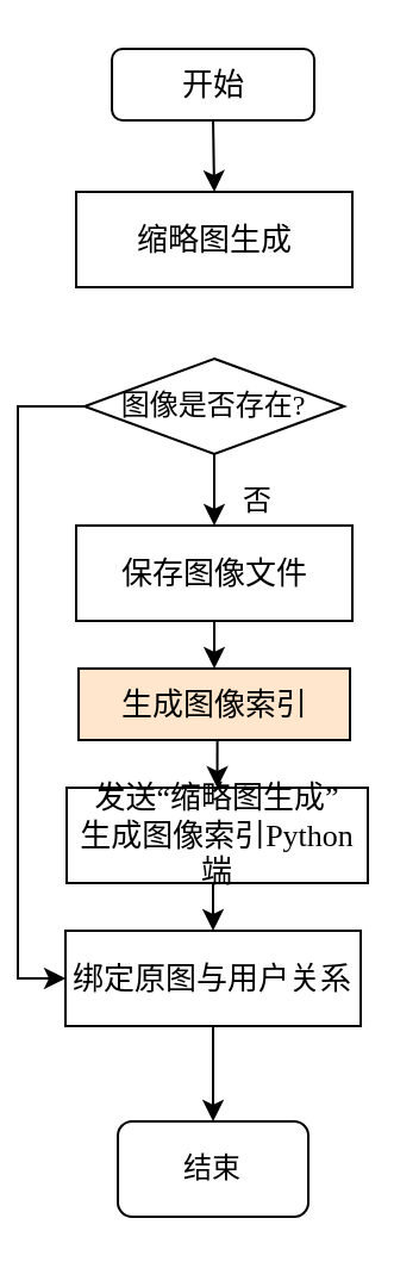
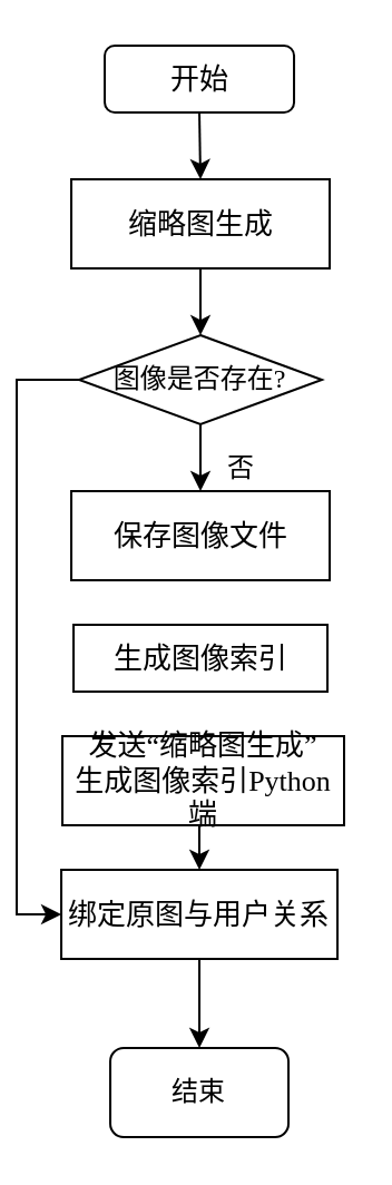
+ <mxCell id="4" value="" style="edgeStyle=orthogonalEdgeStyle;rounded=0;orthogonalLoop=1;jettySize=auto;html=1;fontFamily=宋体;" edge="1" parent="1" source="5" target="10"><mxGeometry relative="1" as="geometry" /></mxCell>
- <mxCell id="6" style="edgeStyle=orthogonalEdgeStyle;rounded=0;orthogonalLoop=1;jettySize=auto;html=1;exitX=0.5;exitY=1;exitDx=0;exitDy=0;entryX=0.5;entryY=0;entryDx=0;entryDy=0;fontFamily=宋体;" edge="1" parent="1" source="7" target="12"><mxGeometry relative="1" as="geometry" /></mxCell>
- <mxCell id="12" value="生成图像索引" style="rounded=0;whiteSpace=wrap;html=1;fontFamily=宋体;fontSize=13;fillColor=#ffe6cc;" vertex="1" parent="1"><mxGeometry x="25.52" y="280" width="114" height="30" as="geometry" /></mxCell>
+ <mxCell id="12" value="生成图像索引" style="rounded=0;whiteSpace=wrap;html=1;fontFamily=宋体;fontSize=13;" vertex="1" parent="1"><mxGeometry x="25.52" y="280" width="114" height="30" as="geometry" /></mxCell>
- <mxCell id="11" style="edgeStyle=orthogonalEdgeStyle;rounded=0;orthogonalLoop=1;jettySize=auto;html=1;exitX=0.5;exitY=1;exitDx=0;exitDy=0;entryX=0.5;entryY=0;entryDx=0;entryDy=0;fontFamily=宋体;" edge="1" parent="1" source="12" target="14"><mxGeometry relative="1" as="geometry" /></mxCell>
